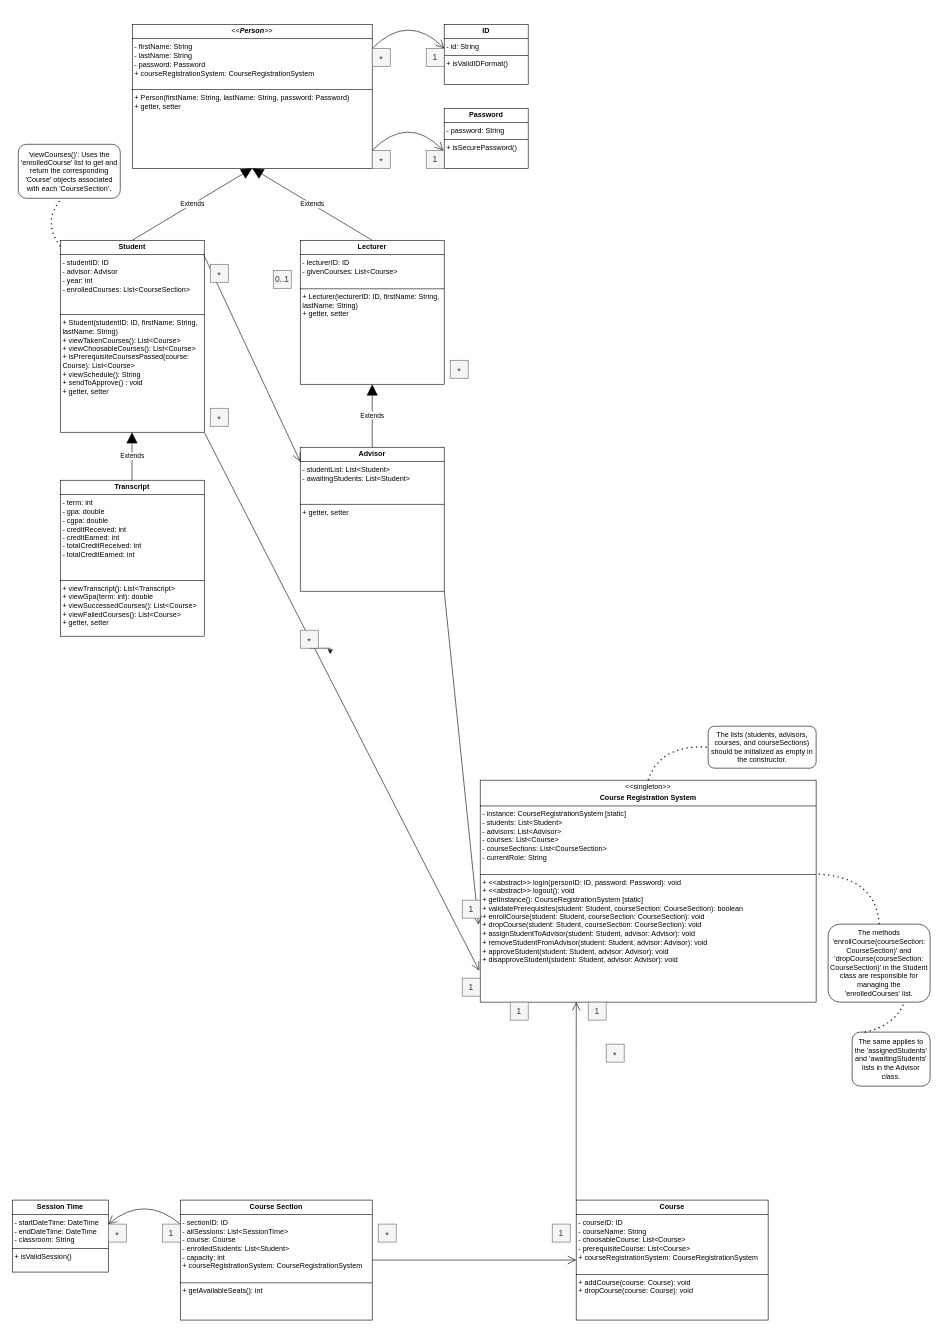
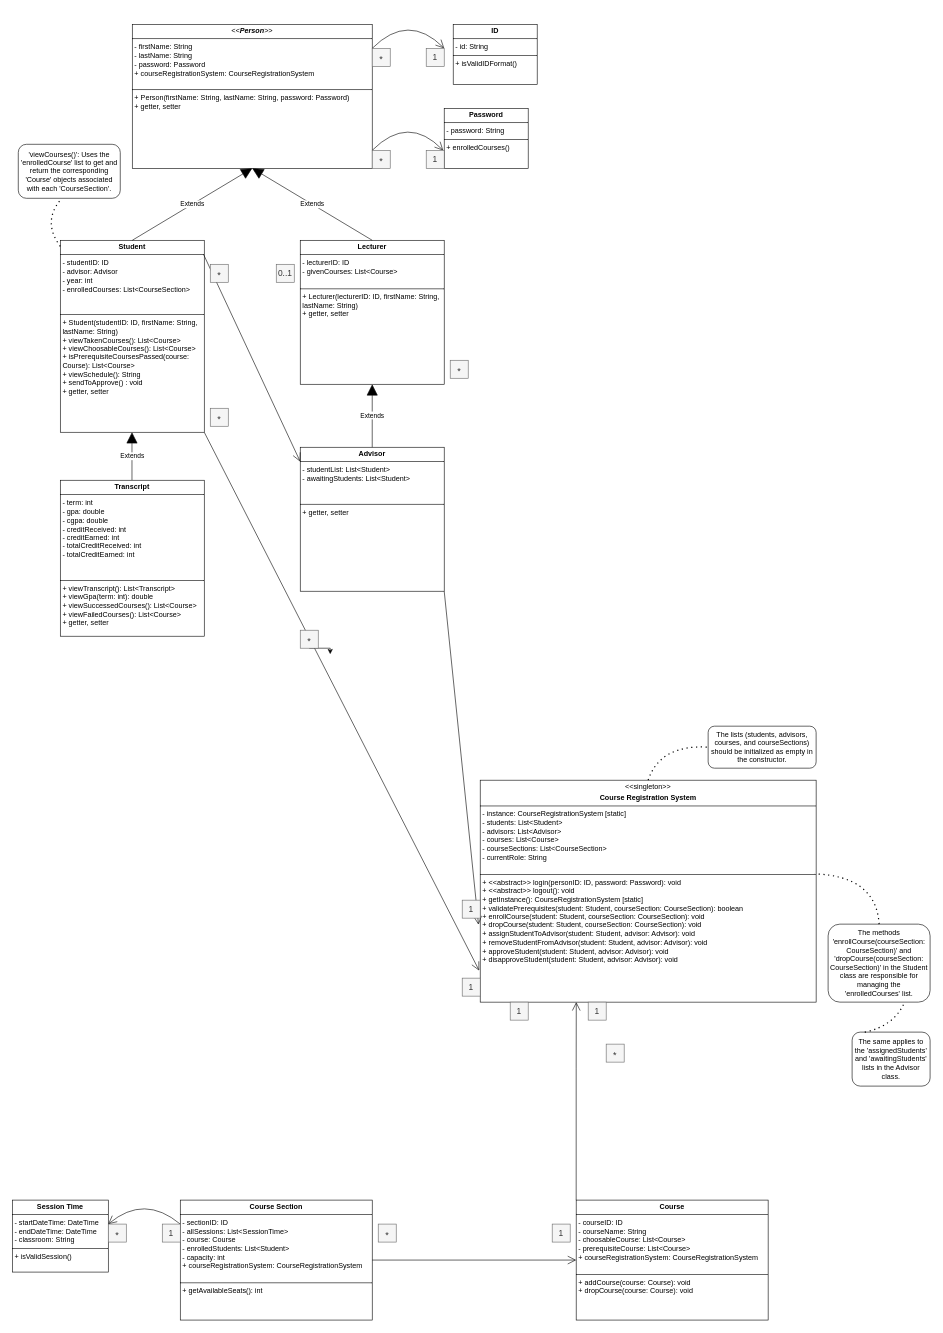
- <mxCell id="10" value="&lt;p style=&quot;margin:0px;margin-top:4px;text-align:center;&quot;&gt;&lt;b&gt;ID&lt;/b&gt;&lt;/p&gt;&lt;hr size=&quot;1&quot; style=&quot;border-style:solid;&quot;&gt;&lt;p style=&quot;margin:0px;margin-left:4px;&quot;&gt;- id: String&lt;/p&gt;&lt;hr size=&quot;1&quot; style=&quot;border-style:solid;&quot;&gt;&lt;p style=&quot;margin:0px;margin-left:4px;&quot;&gt;+&amp;nbsp;isValidIDFormat()&lt;/p&gt;" style="verticalAlign=top;align=left;overflow=fill;html=1;whiteSpace=wrap;" parent="1" vertex="1"><mxGeometry x="740" y="40" width="140" height="100" as="geometry" /></mxCell>
+ <mxCell id="10" value="&lt;p style=&quot;margin:0px;margin-top:4px;text-align:center;&quot;&gt;&lt;b&gt;ID&lt;/b&gt;&lt;/p&gt;&lt;hr size=&quot;1&quot; style=&quot;border-style:solid;&quot;&gt;&lt;p style=&quot;margin:0px;margin-left:4px;&quot;&gt;- id: String&lt;/p&gt;&lt;hr size=&quot;1&quot; style=&quot;border-style:solid;&quot;&gt;&lt;p style=&quot;margin:0px;margin-left:4px;&quot;&gt;+&amp;nbsp;isValidIDFormat()&lt;/p&gt;" style="verticalAlign=top;align=left;overflow=fill;html=1;whiteSpace=wrap;" parent="1" vertex="1"><mxGeometry x="755" y="40" width="140" height="100" as="geometry" /></mxCell>
- <mxCell id="11" value="&lt;p style=&quot;margin:0px;margin-top:4px;text-align:center;&quot;&gt;&lt;b&gt;Password&lt;/b&gt;&lt;/p&gt;&lt;hr size=&quot;1&quot; style=&quot;border-style:solid;&quot;&gt;&lt;p style=&quot;margin:0px;margin-left:4px;&quot;&gt;- password: String&lt;/p&gt;&lt;hr size=&quot;1&quot; style=&quot;border-style:solid;&quot;&gt;&lt;p style=&quot;margin:0px;margin-left:4px;&quot;&gt;+&amp;nbsp;isSecurePassword()&lt;/p&gt;" style="verticalAlign=top;align=left;overflow=fill;html=1;whiteSpace=wrap;" parent="1" vertex="1"><mxGeometry x="740" y="180" width="140" height="100" as="geometry" /></mxCell>
+ <mxCell id="11" value="&lt;p style=&quot;margin:0px;margin-top:4px;text-align:center;&quot;&gt;&lt;b&gt;Password&lt;/b&gt;&lt;/p&gt;&lt;hr size=&quot;1&quot; style=&quot;border-style:solid;&quot;&gt;&lt;p style=&quot;margin:0px;margin-left:4px;&quot;&gt;- password: String&lt;/p&gt;&lt;hr size=&quot;1&quot; style=&quot;border-style:solid;&quot;&gt;&lt;p style=&quot;margin:0px;margin-left:4px;&quot;&gt;+&amp;nbsp;enrolledCourses()&lt;/p&gt;" style="verticalAlign=top;align=left;overflow=fill;html=1;whiteSpace=wrap;" parent="1" vertex="1"><mxGeometry x="740" y="180" width="140" height="100" as="geometry" /></mxCell>
- <mxCell id="13" value="&lt;font style=&quot;font-size: 14px;&quot;&gt;0..1&lt;/font&gt;" style="text;html=1;align=center;verticalAlign=middle;whiteSpace=wrap;rounded=0;fillColor=#f5f5f5;fontColor=#333333;strokeColor=#666666;" parent="1" vertex="1"><mxGeometry x="455" y="450" width="30" height="30" as="geometry" /></mxCell>
+ <mxCell id="13" value="&lt;font style=&quot;font-size: 14px;&quot;&gt;0..1&lt;/font&gt;" style="text;html=1;align=center;verticalAlign=middle;whiteSpace=wrap;rounded=0;fillColor=#f5f5f5;fontColor=#333333;strokeColor=#666666;" parent="1" vertex="1"><mxGeometry x="460" y="440" width="30" height="30" as="geometry" /></mxCell>
